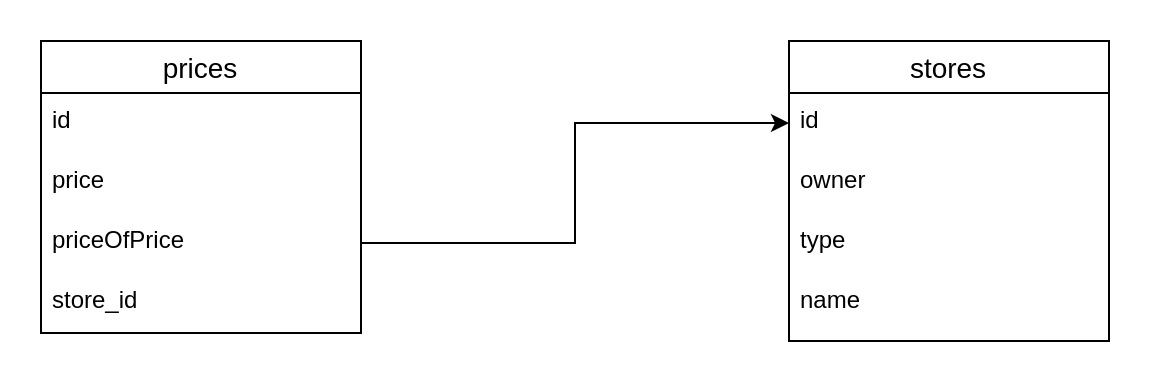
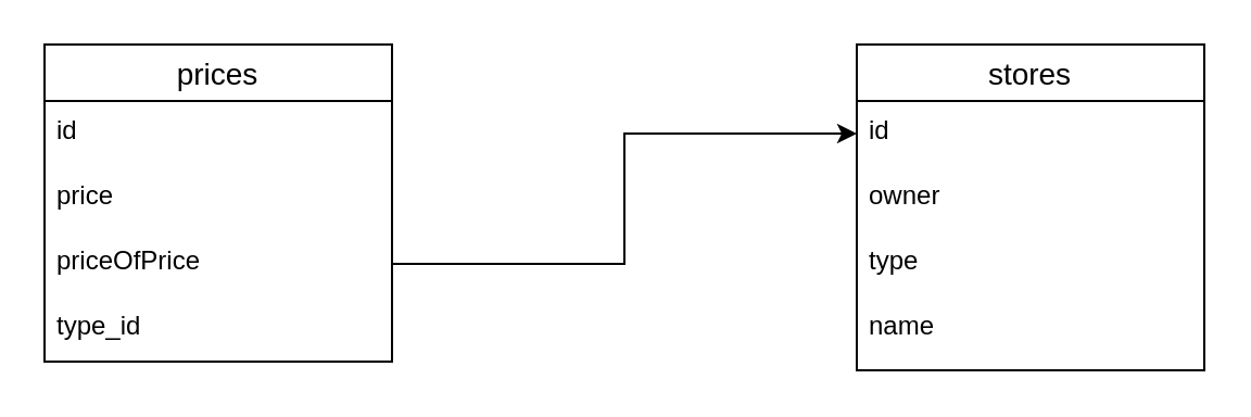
- <mxCell id="11" value="store_id" style="text;strokeColor=none;fillColor=none;spacingLeft=4;spacingRight=4;overflow=hidden;rotatable=0;points=[[0,0.5],[1,0.5]];portConstraint=eastwest;fontSize=12;" vertex="1" parent="7"><mxGeometry y="116" width="160" height="30" as="geometry" /></mxCell>
+ <mxCell id="11" value="type_id" style="text;strokeColor=none;fillColor=none;spacingLeft=4;spacingRight=4;overflow=hidden;rotatable=0;points=[[0,0.5],[1,0.5]];portConstraint=eastwest;fontSize=12;" vertex="1" parent="7"><mxGeometry y="116" width="160" height="30" as="geometry" /></mxCell>
